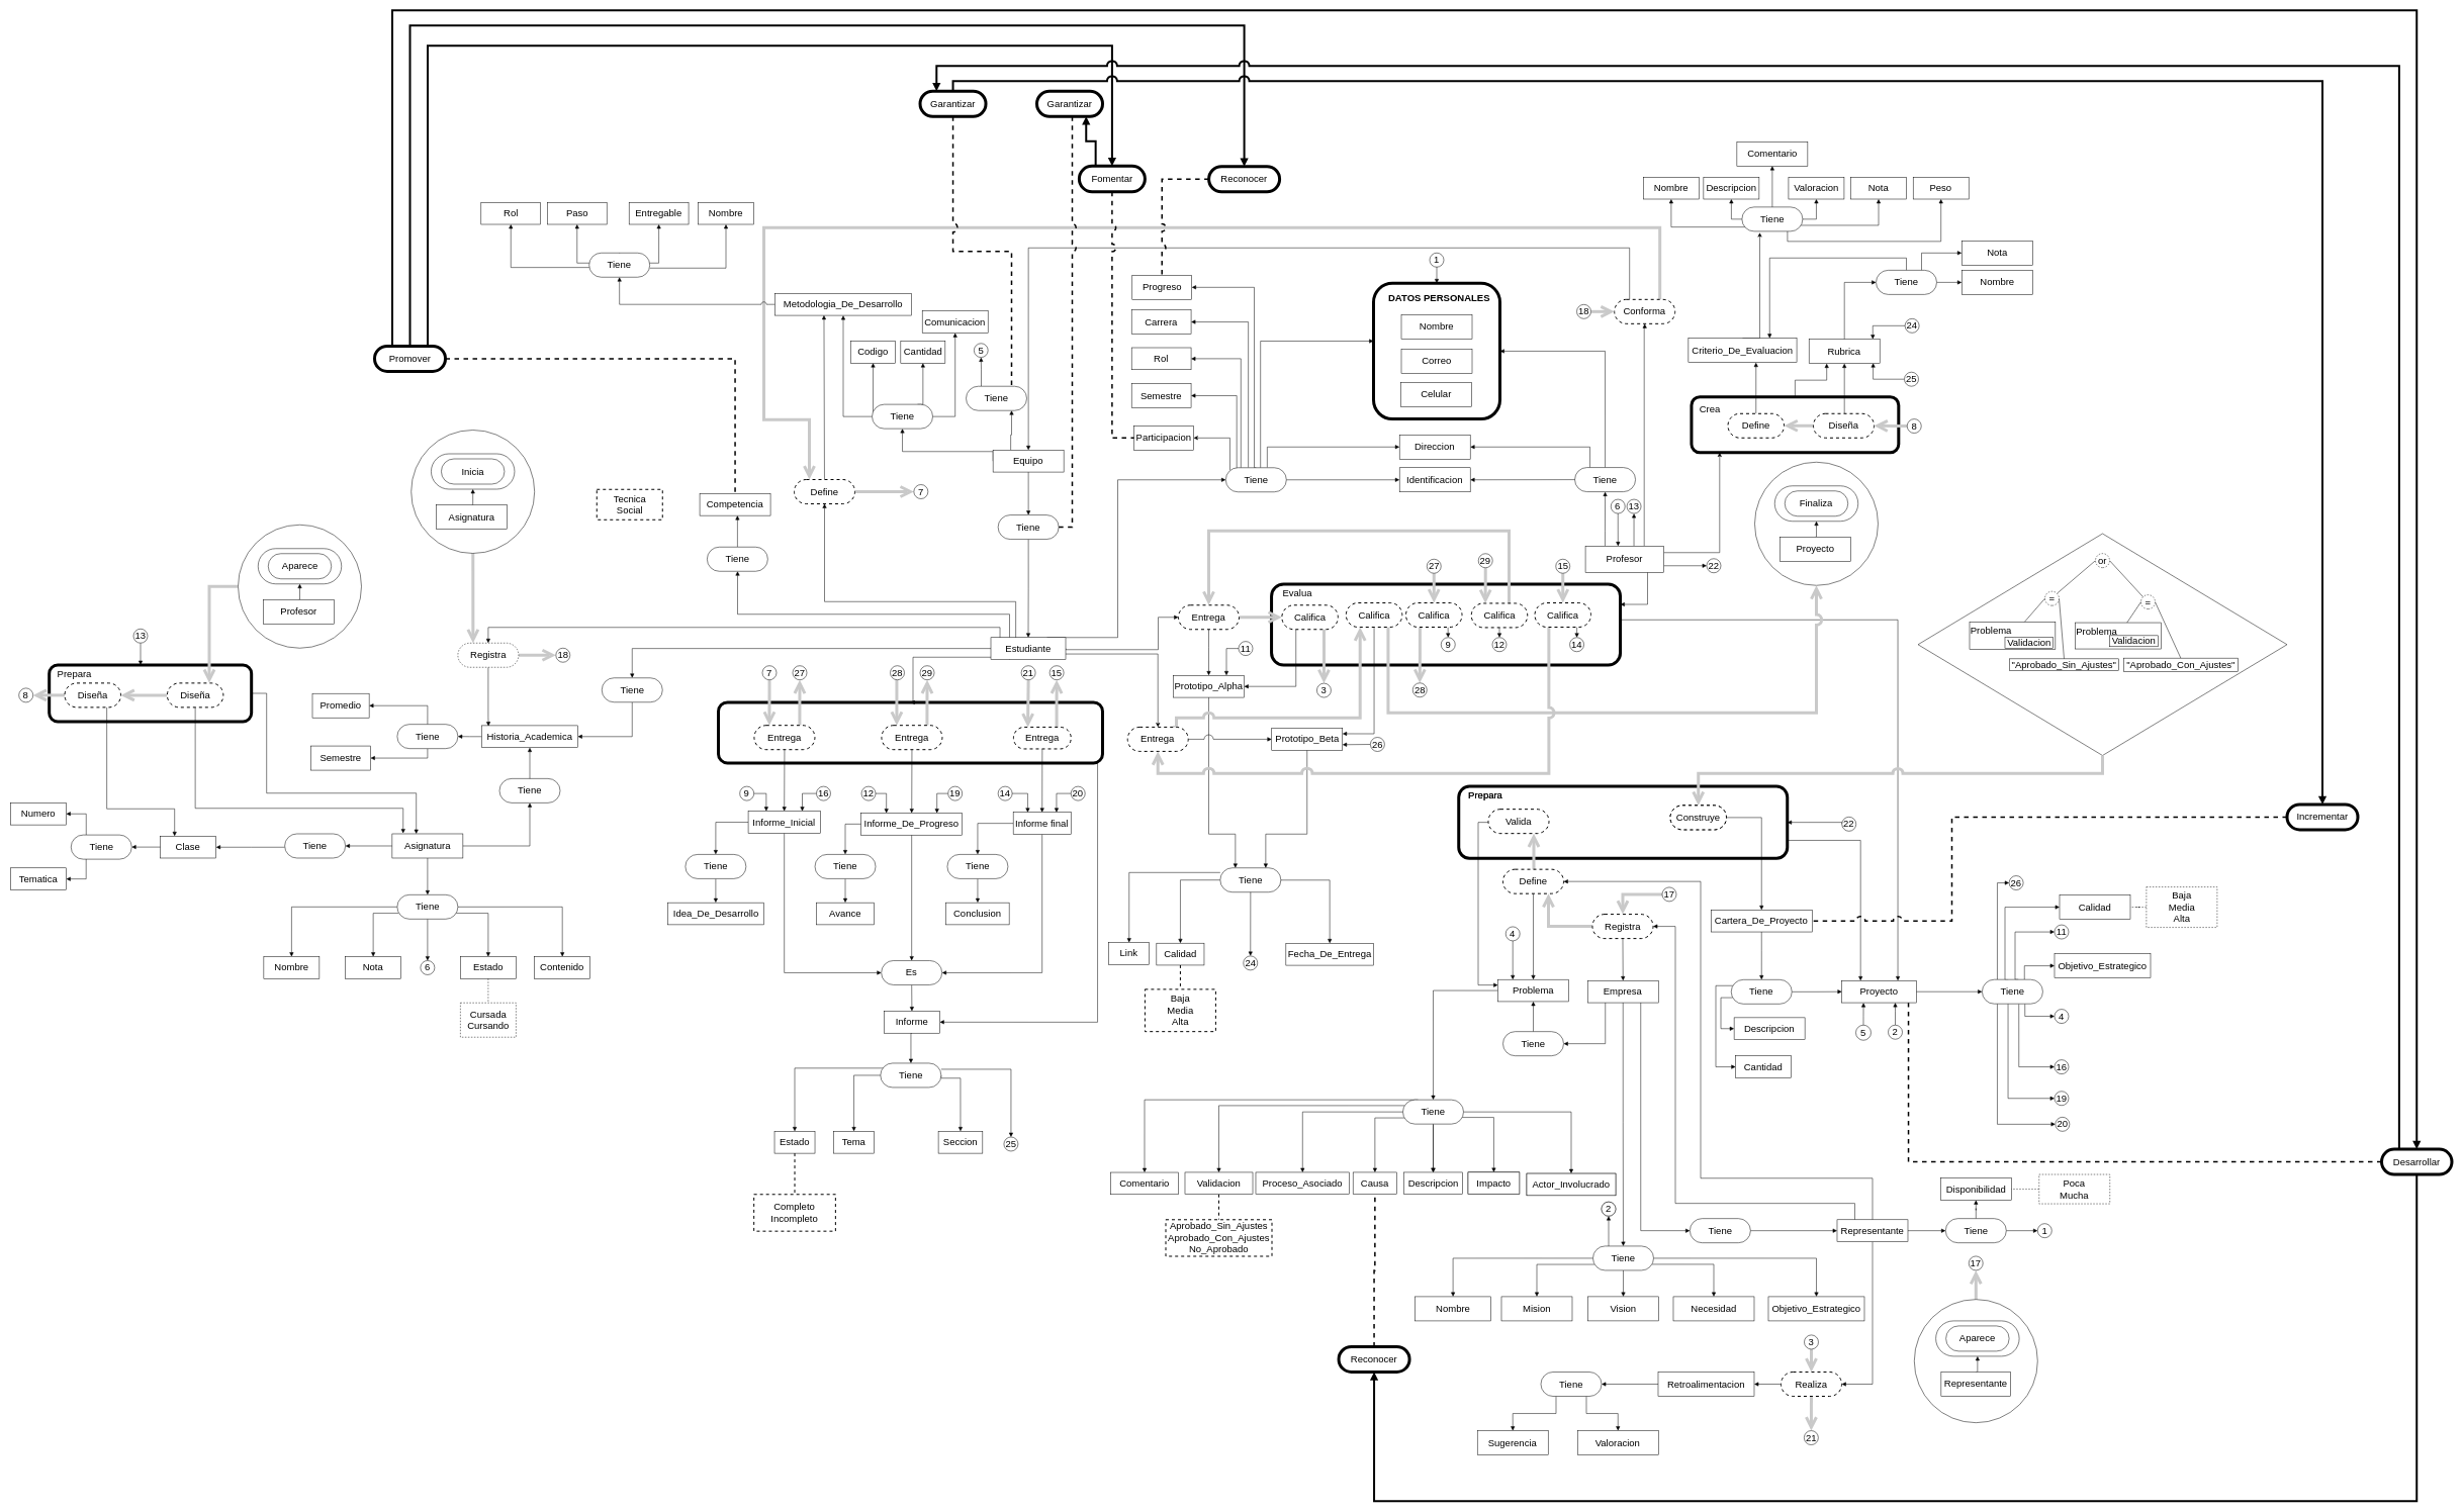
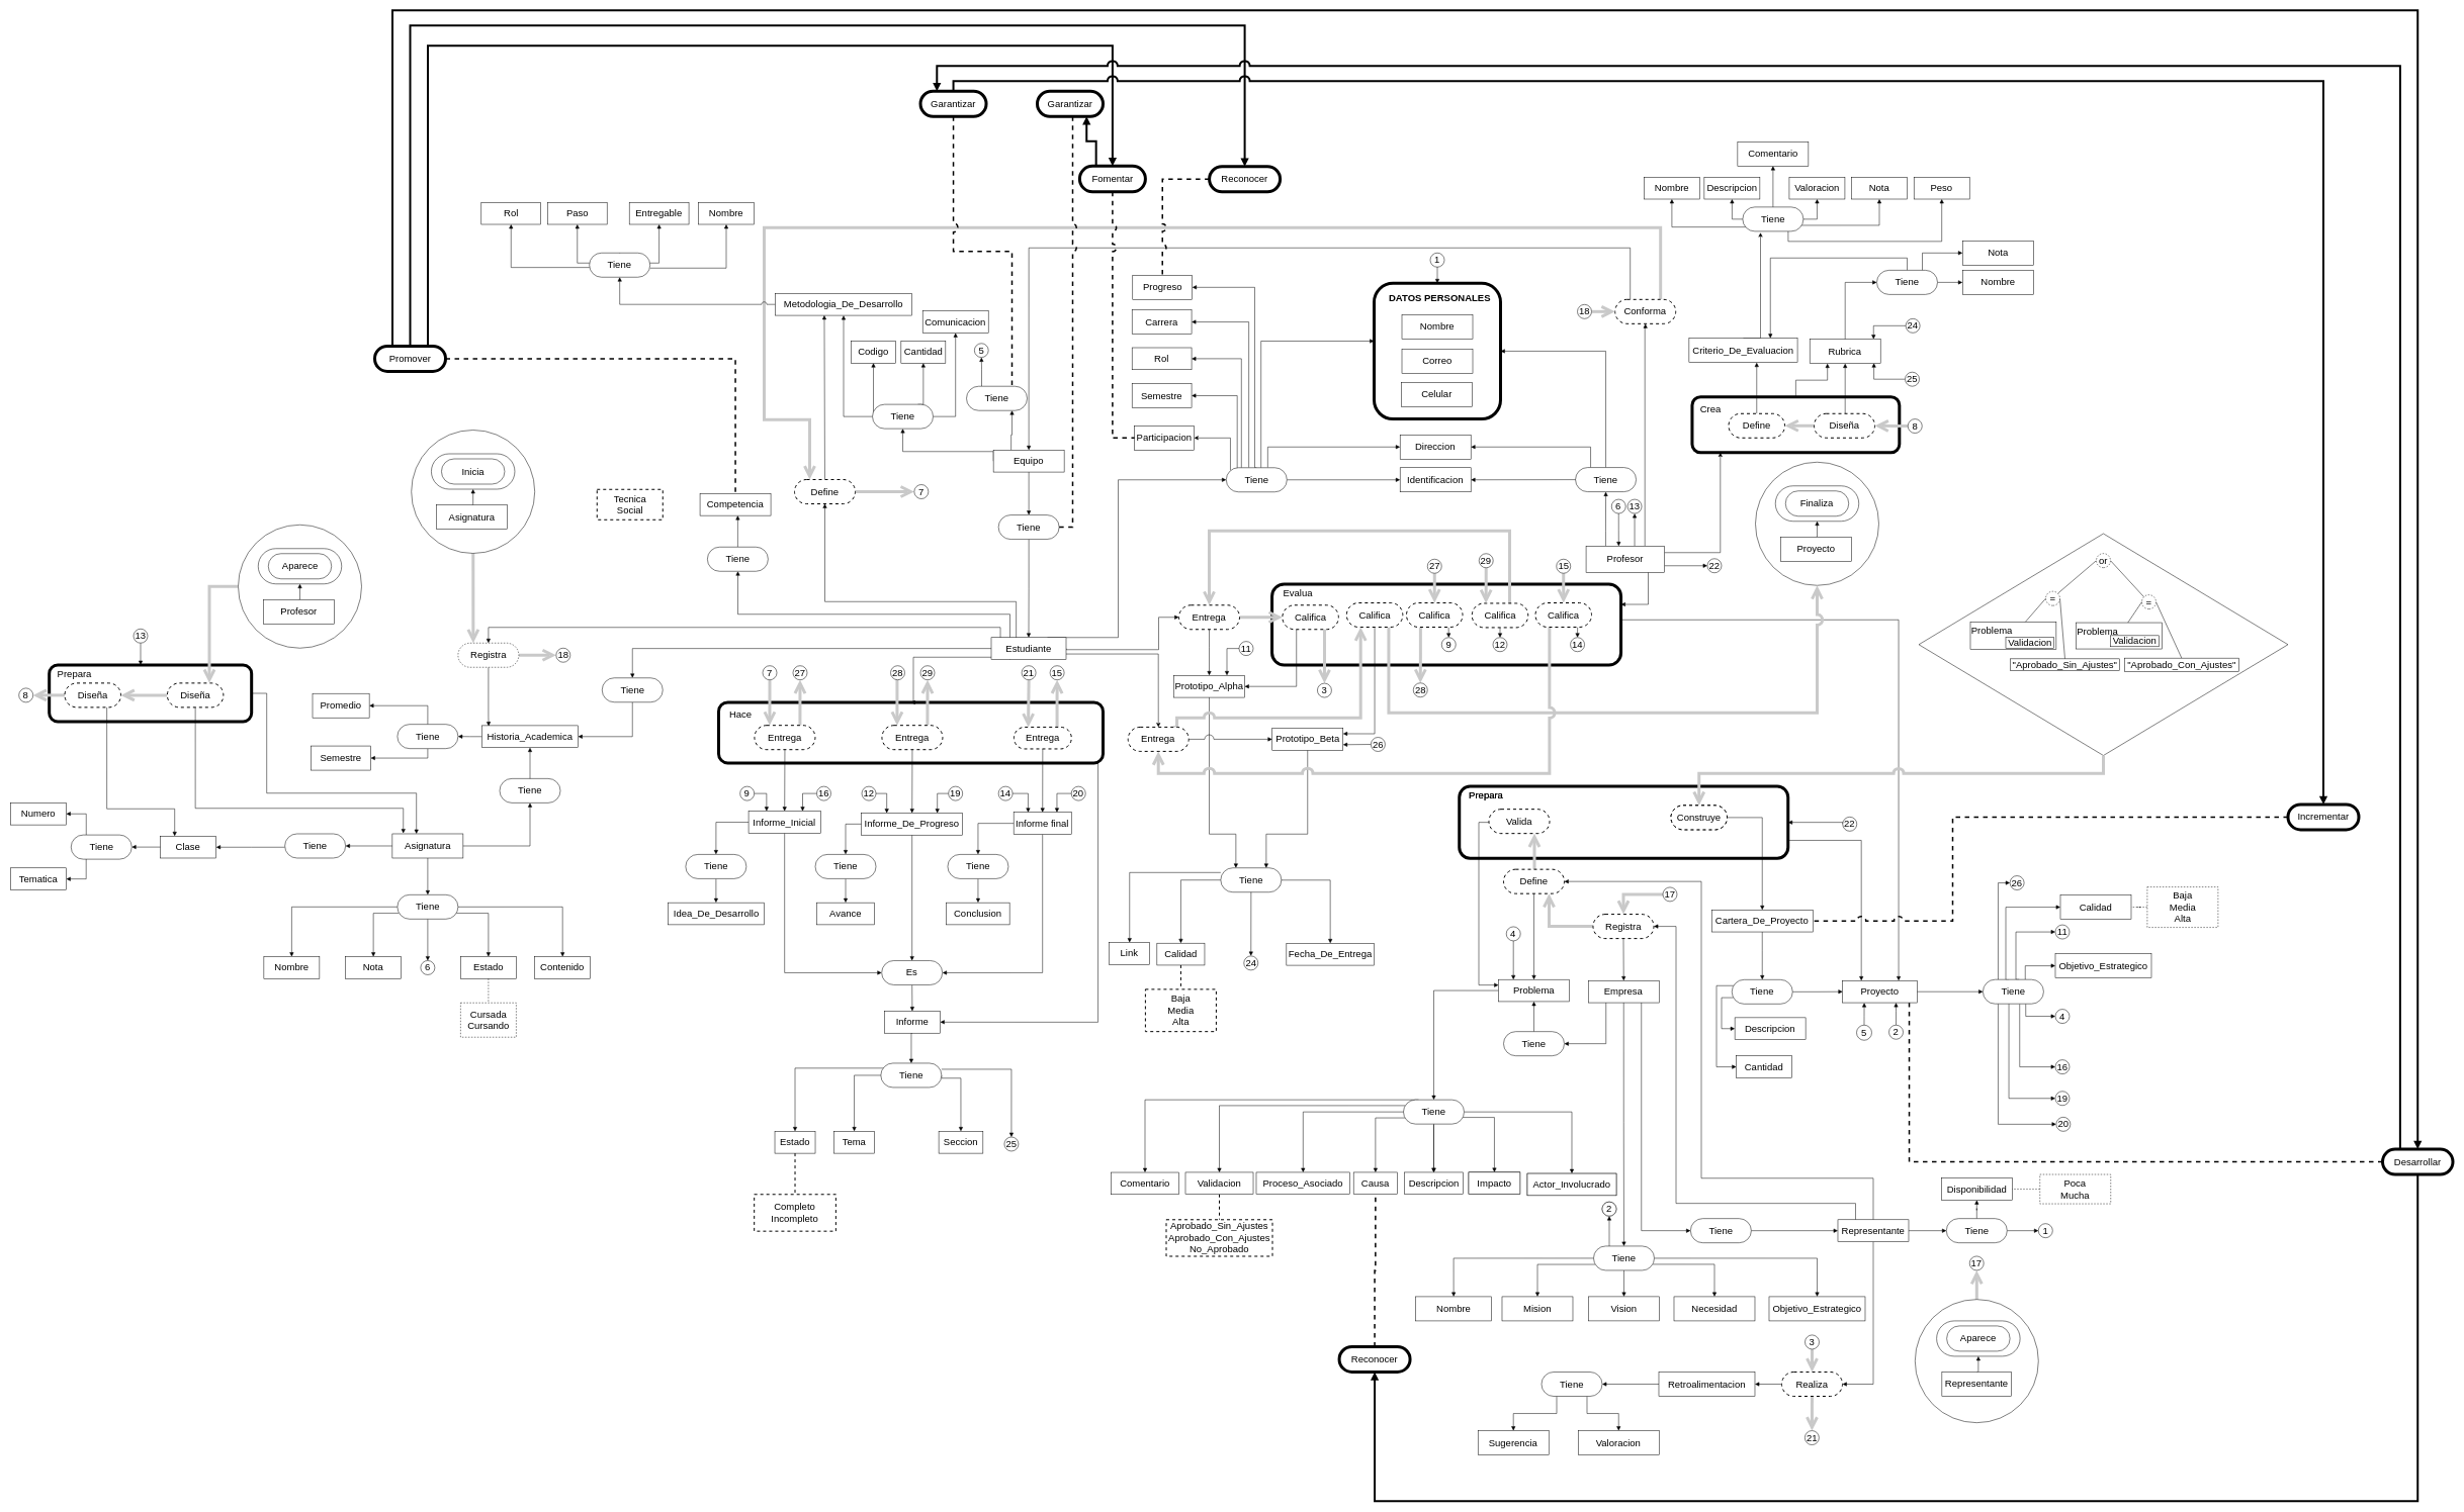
+ <mxCell id="384" value="Hace" style="text;html=1;align=center;verticalAlign=middle;resizable=0;points=[];autosize=1;fontFamily=Helvetica;fontSize=19;" parent="1" vertex="1"><mxGeometry x="1432.75" y="1399.25" width="60" height="30" as="geometry" /></mxCell>
